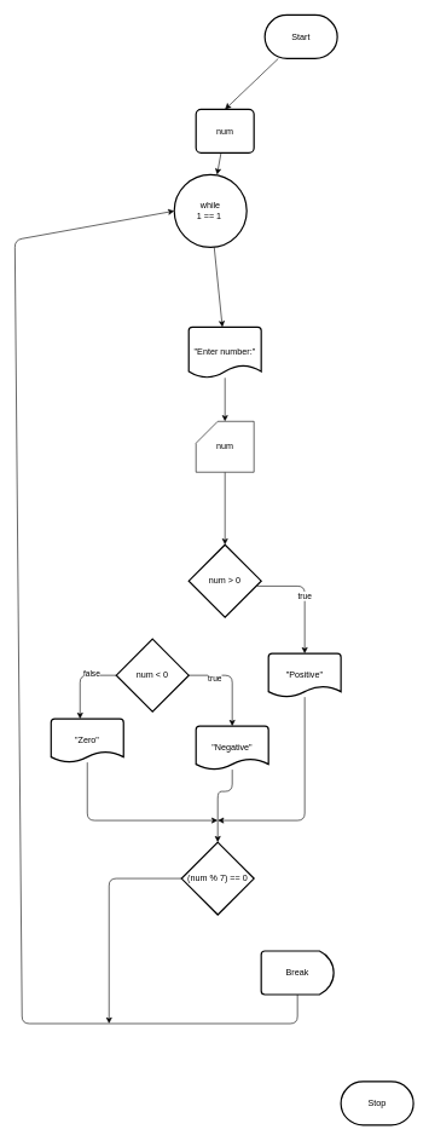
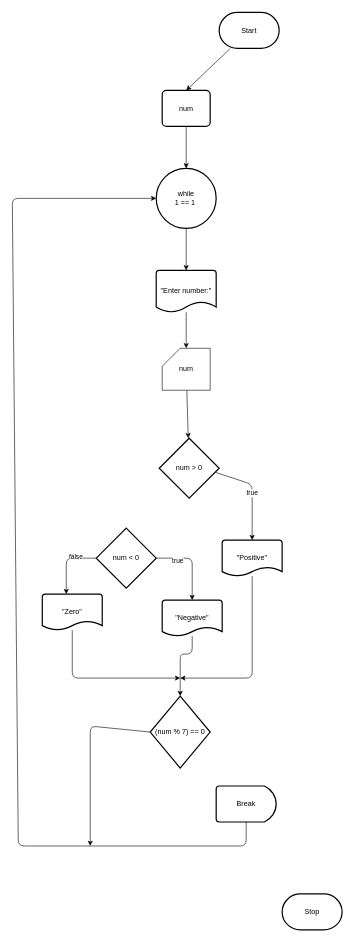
- <mxCell id="5" value="while&lt;br&gt;1 == 1&amp;nbsp;" style="strokeWidth=2;html=1;shape=mxgraph.flowchart.start_2;whiteSpace=wrap;" vertex="1" parent="1"><mxGeometry x="240" y="240" width="100" height="100" as="geometry" /></mxCell>
+ <mxCell id="5" value="while&lt;br&gt;1 == 1&amp;nbsp;" style="strokeWidth=2;html=1;shape=mxgraph.flowchart.start_2;whiteSpace=wrap;" vertex="1" parent="1"><mxGeometry x="260" y="280" width="100" height="100" as="geometry" /></mxCell>
- <mxCell id="13" value="num &amp;gt; 0" style="strokeWidth=2;html=1;shape=mxgraph.flowchart.decision;whiteSpace=wrap;" vertex="1" parent="1"><mxGeometry x="260" y="750" width="100" height="100" as="geometry" /></mxCell>
+ <mxCell id="13" value="num &amp;gt; 0" style="strokeWidth=2;html=1;shape=mxgraph.flowchart.decision;whiteSpace=wrap;" vertex="1" parent="1"><mxGeometry x="265" y="730" width="100" height="100" as="geometry" /></mxCell>
- <mxCell id="26" value="(num % 7) == 0" style="strokeWidth=2;html=1;shape=mxgraph.flowchart.decision;whiteSpace=wrap;" vertex="1" parent="1"><mxGeometry x="250" y="1160" width="100" height="100" as="geometry" /></mxCell>
+ <mxCell id="26" value="(num % 7) == 0" style="strokeWidth=2;html=1;shape=mxgraph.flowchart.decision;whiteSpace=wrap;" vertex="1" parent="1"><mxGeometry x="250" y="1160" width="100" height="120" as="geometry" /></mxCell>
